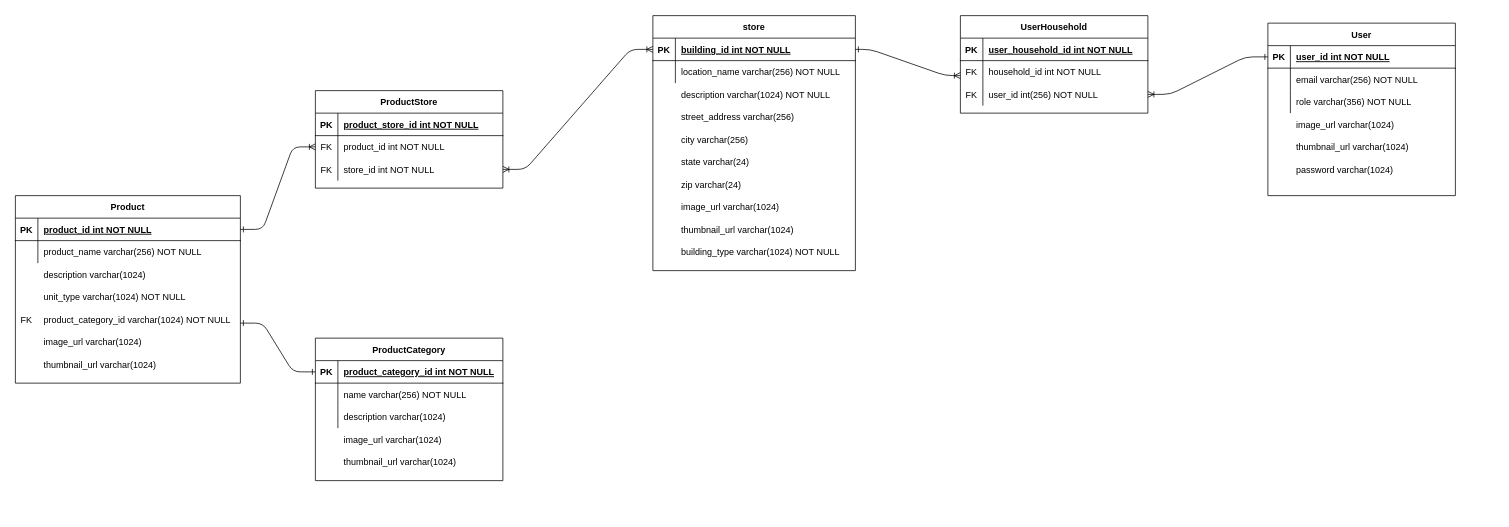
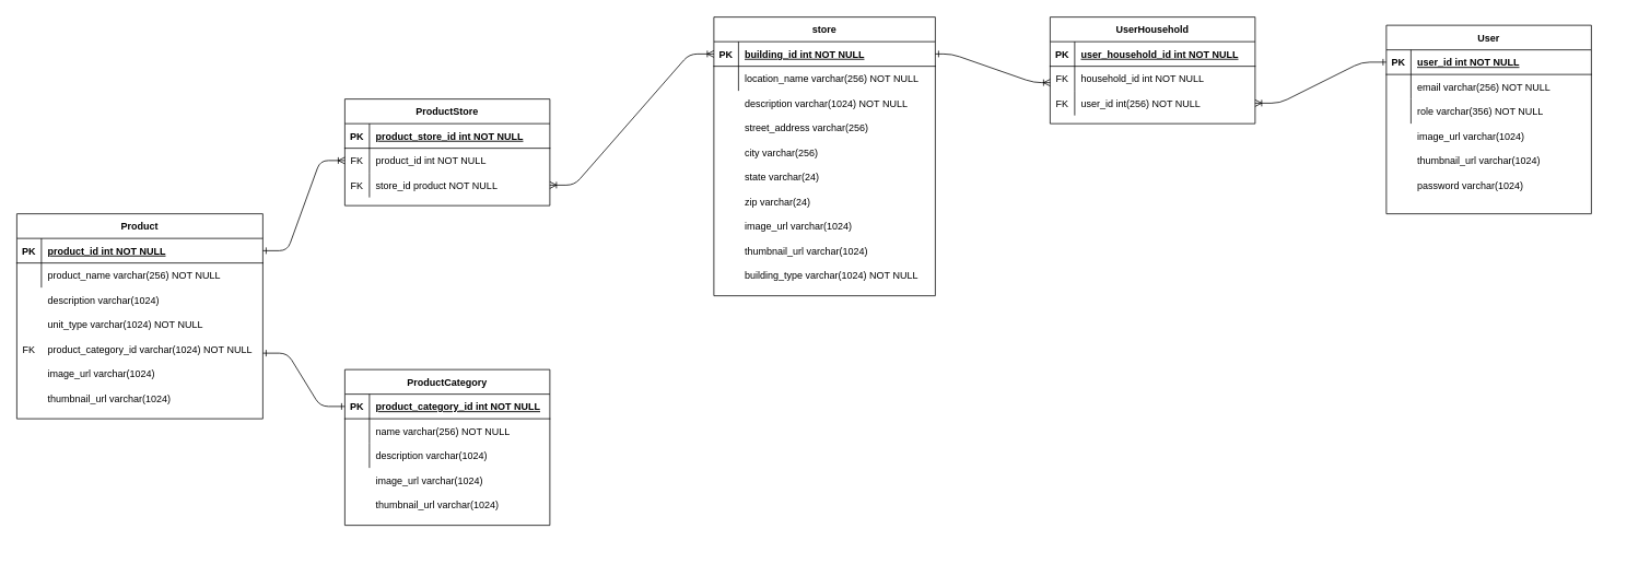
- <mxCell id="63" value="store_id int NOT NULL" style="shape=partialRectangle;overflow=hidden;connectable=0;fillColor=none;top=0;left=0;bottom=0;right=0;align=left;spacingLeft=6;" parent="61" vertex="1"><mxGeometry x="30" width="220" height="30" as="geometry" /></mxCell>
+ <mxCell id="63" value="store_id product NOT NULL" style="shape=partialRectangle;overflow=hidden;connectable=0;fillColor=none;top=0;left=0;bottom=0;right=0;align=left;spacingLeft=6;" parent="61" vertex="1"><mxGeometry x="30" width="220" height="30" as="geometry" /></mxCell>
